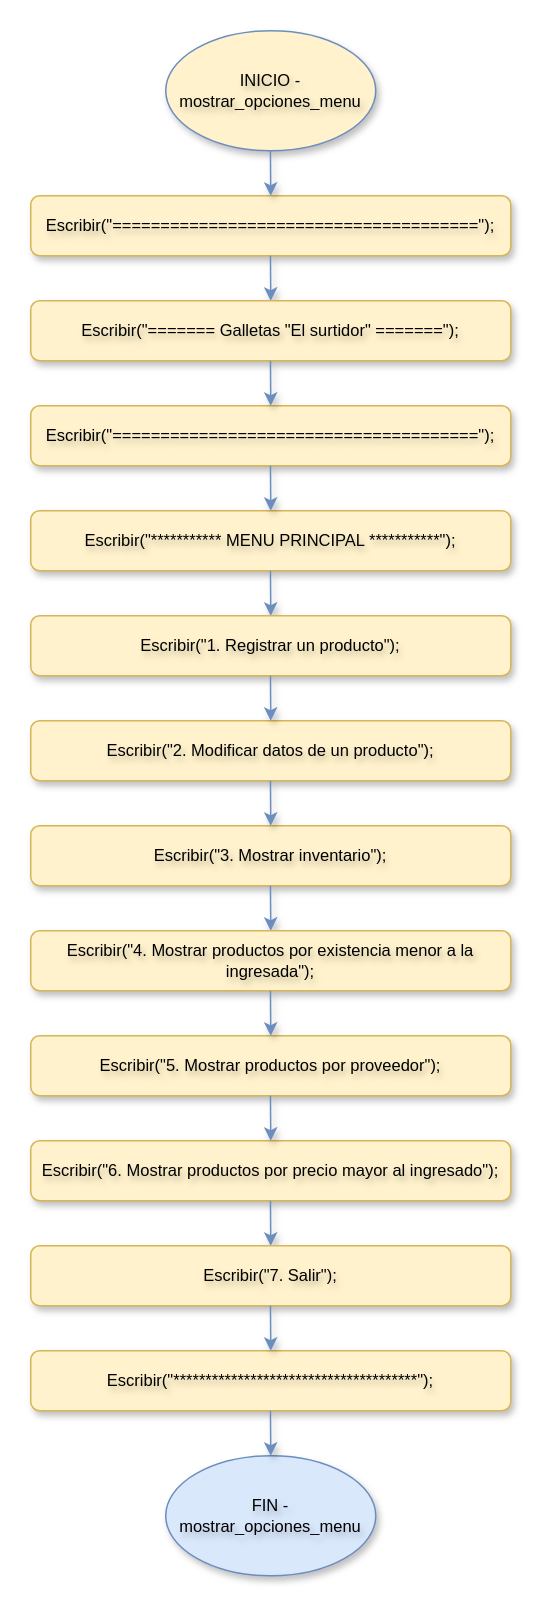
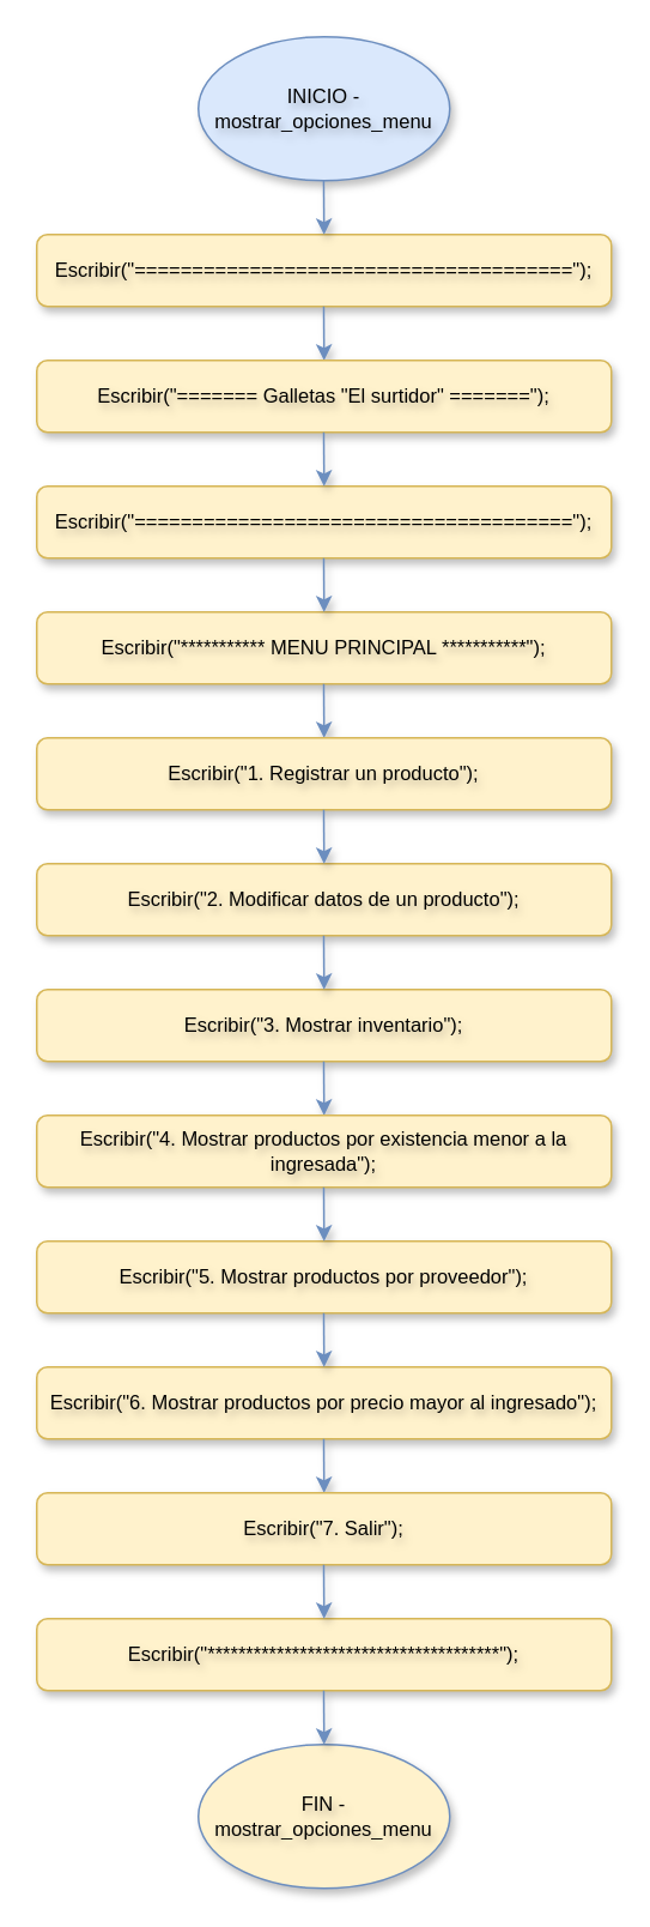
- <mxCell id="2" value="INICIO - mostrar_opciones_menu" style="ellipse;whiteSpace=wrap;rounded=1;fillColor=#fff2cc;strokeColor=#6c8ebf;textShadow=1;strokeWidth=1;shadow=1;html=1;horizontal=1;fontSize=11;fontStyle=0;spacing=2;" vertex="1" parent="1"><mxGeometry x="110" y="20" width="140" height="80" as="geometry" /></mxCell>
+ <mxCell id="2" value="INICIO - mostrar_opciones_menu" style="ellipse;whiteSpace=wrap;rounded=1;fillColor=#dae8fc;strokeColor=#6c8ebf;textShadow=1;strokeWidth=1;shadow=1;html=1;horizontal=1;fontSize=11;fontStyle=0;spacing=2;" vertex="1" parent="1"><mxGeometry x="110" y="20" width="140" height="80" as="geometry" /></mxCell>
- <mxCell id="12" value="FIN - mostrar_opciones_menu" style="ellipse;whiteSpace=wrap;rounded=1;fillColor=#dae8fc;strokeColor=#6c8ebf;textShadow=1;strokeWidth=1;shadow=1;html=1;horizontal=1;fontSize=11;fontStyle=0;spacing=2;" vertex="1" parent="1"><mxGeometry x="110" y="970" width="140" height="80" as="geometry" /></mxCell>
+ <mxCell id="12" value="FIN - mostrar_opciones_menu" style="ellipse;whiteSpace=wrap;rounded=1;fillColor=#fff2cc;strokeColor=#6c8ebf;textShadow=1;strokeWidth=1;shadow=1;html=1;horizontal=1;fontSize=11;fontStyle=0;spacing=2;" vertex="1" parent="1"><mxGeometry x="110" y="970" width="140" height="80" as="geometry" /></mxCell>
